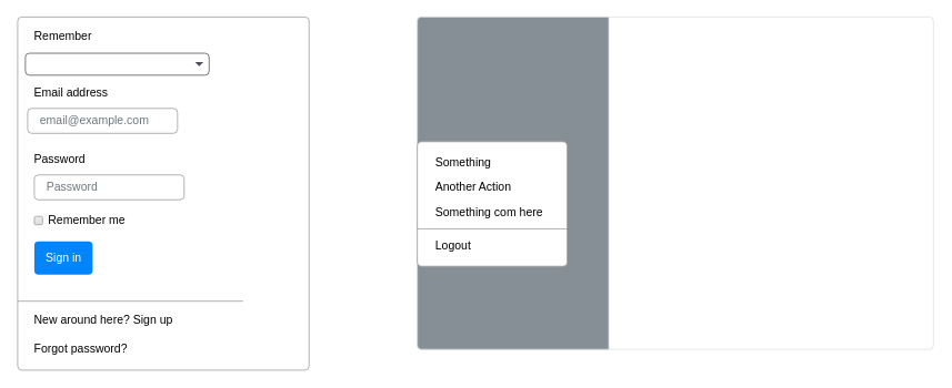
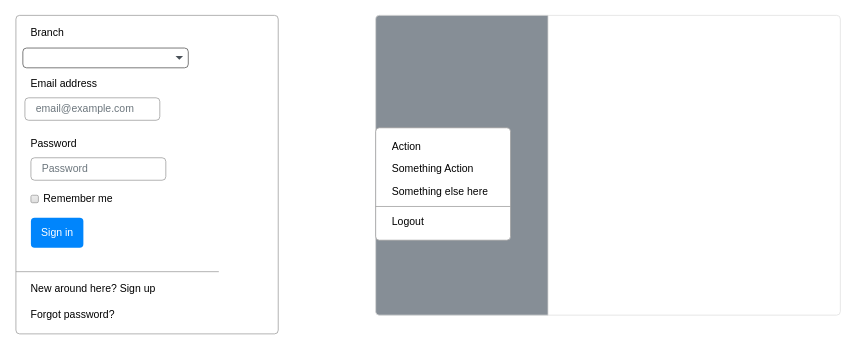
- <mxCell id="13" value="Remember" style="fillColor=none;strokeColor=none;align=left;spacing=20;fontSize=14;" vertex="1" parent="4"><mxGeometry width="145.283" height="43.59" as="geometry" /></mxCell>
+ <mxCell id="13" value="Branch" style="fillColor=none;strokeColor=none;align=left;spacing=20;fontSize=14;" vertex="1" parent="4"><mxGeometry width="145.283" height="43.59" as="geometry" /></mxCell>
- <mxCell id="17" value="Something" style="text;align=left;verticalAlign=middle;spacingLeft=20;spacingRight=10;overflow=hidden;points=[[0,0.5],[1,0.5]];portConstraint=eastwest;rotatable=0;whiteSpace=wrap;html=1;fontColor=inherit;fontSize=14;fontStyle=0;" vertex="1" parent="16"><mxGeometry y="10" width="180" height="30" as="geometry" /></mxCell>
+ <mxCell id="17" value="Action" style="text;align=left;verticalAlign=middle;spacingLeft=20;spacingRight=10;overflow=hidden;points=[[0,0.5],[1,0.5]];portConstraint=eastwest;rotatable=0;whiteSpace=wrap;html=1;fontColor=inherit;fontSize=14;fontStyle=0;" vertex="1" parent="16"><mxGeometry y="10" width="180" height="30" as="geometry" /></mxCell>
- <mxCell id="18" value="Another Action" style="text;align=left;verticalAlign=middle;spacingLeft=20;spacingRight=10;overflow=hidden;points=[[0,0.5],[1,0.5]];portConstraint=eastwest;rotatable=0;whiteSpace=wrap;html=1;fontColor=inherit;fontSize=14;fontStyle=0;" vertex="1" parent="16"><mxGeometry y="40" width="180" height="30" as="geometry" /></mxCell>
+ <mxCell id="18" value="Something Action" style="text;align=left;verticalAlign=middle;spacingLeft=20;spacingRight=10;overflow=hidden;points=[[0,0.5],[1,0.5]];portConstraint=eastwest;rotatable=0;whiteSpace=wrap;html=1;fontColor=inherit;fontSize=14;fontStyle=0;" vertex="1" parent="16"><mxGeometry y="40" width="180" height="30" as="geometry" /></mxCell>
- <mxCell id="19" value="Something com here" style="text;align=left;verticalAlign=middle;spacingLeft=20;spacingRight=10;overflow=hidden;points=[[0,0.5],[1,0.5]];portConstraint=eastwest;rotatable=0;whiteSpace=wrap;html=1;fontColor=inherit;fontSize=14;fontStyle=0;" vertex="1" parent="16"><mxGeometry y="70" width="180" height="30" as="geometry" /></mxCell>
+ <mxCell id="19" value="Something else here" style="text;align=left;verticalAlign=middle;spacingLeft=20;spacingRight=10;overflow=hidden;points=[[0,0.5],[1,0.5]];portConstraint=eastwest;rotatable=0;whiteSpace=wrap;html=1;fontColor=inherit;fontSize=14;fontStyle=0;" vertex="1" parent="16"><mxGeometry y="70" width="180" height="30" as="geometry" /></mxCell>
